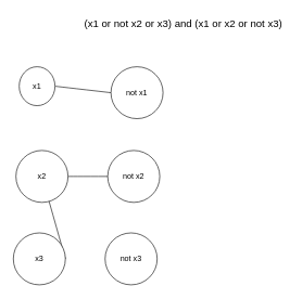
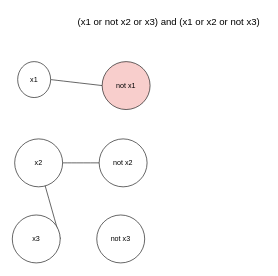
- <mxCell id="5" value="not x1" style="ellipse;whiteSpace=wrap;html=1;" vertex="1" parent="1"><mxGeometry x="170" y="102" width="80" height="80" as="geometry" /></mxCell>
+ <mxCell id="5" value="not x1" style="ellipse;whiteSpace=wrap;html=1;fillColor=#f8cecc;" vertex="1" parent="1"><mxGeometry x="170" y="102" width="80" height="80" as="geometry" /></mxCell>
